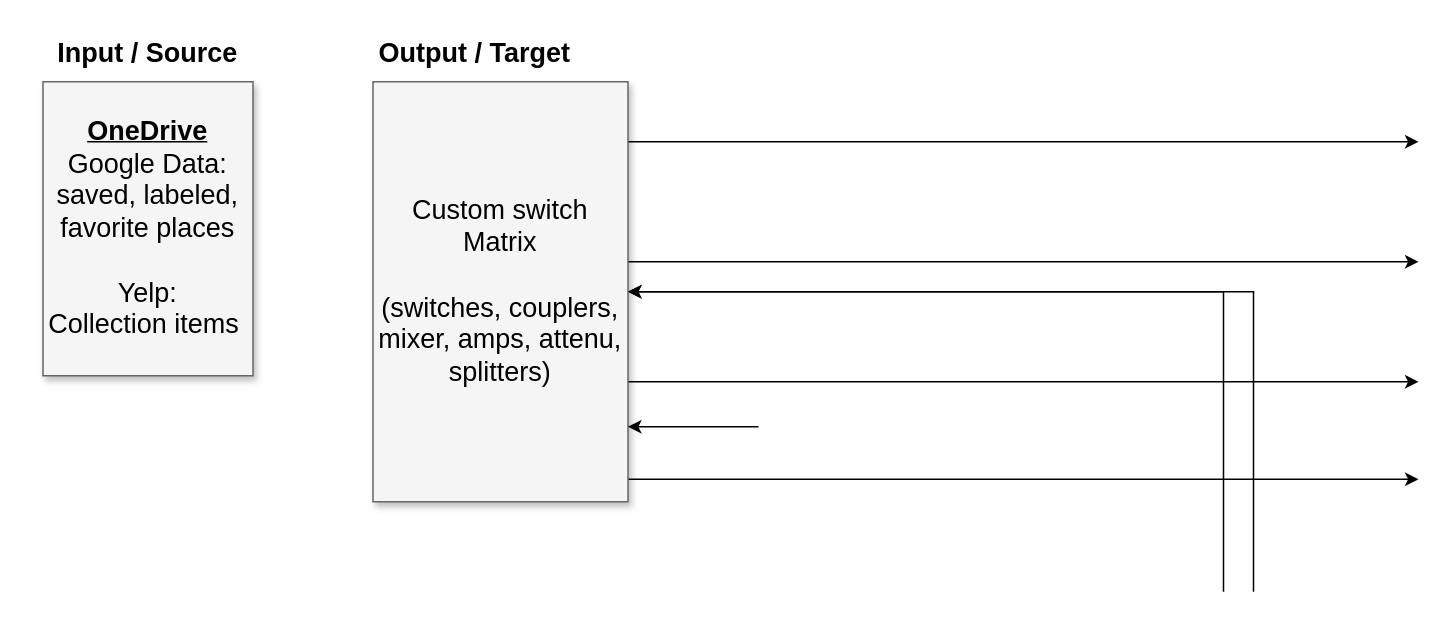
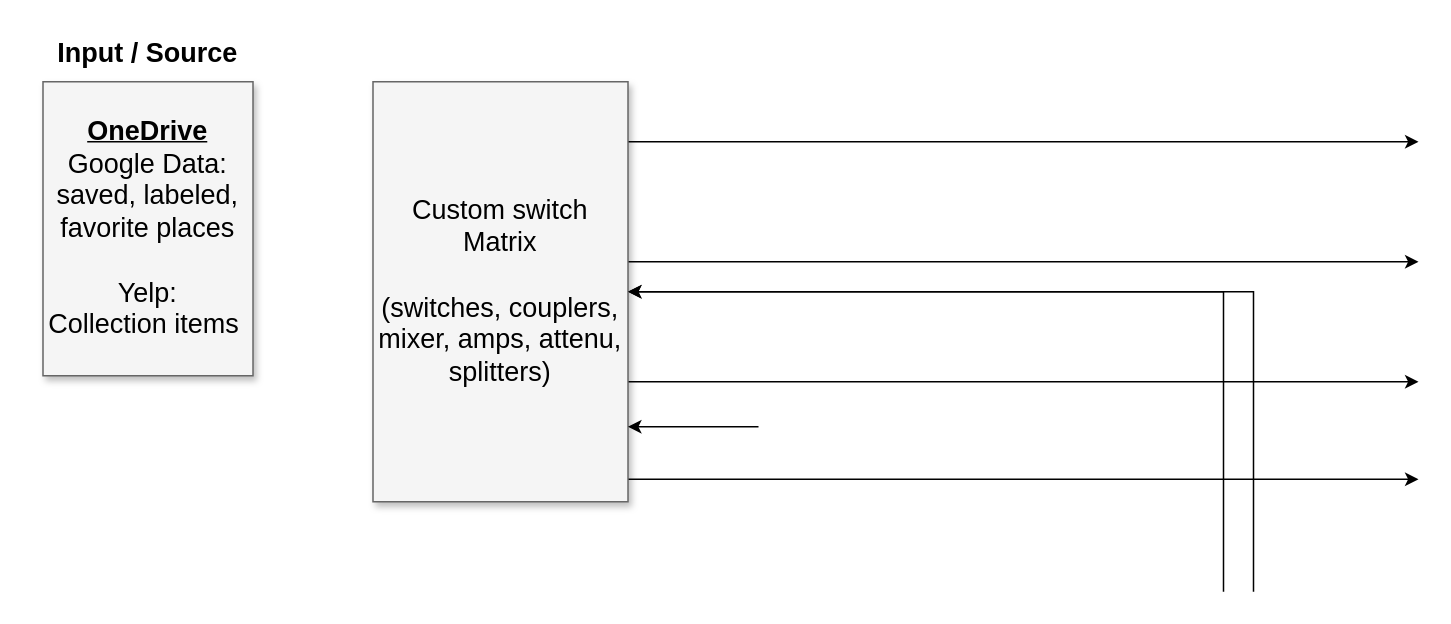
- <mxCell id="11" value="&lt;b&gt;Output / Target&lt;/b&gt;" style="text;strokeColor=none;align=center;fillColor=none;html=1;verticalAlign=middle;whiteSpace=wrap;rounded=0;fontSize=18;" vertex="1" parent="1"><mxGeometry x="238" y="20" width="156" height="30" as="geometry" /></mxCell>
